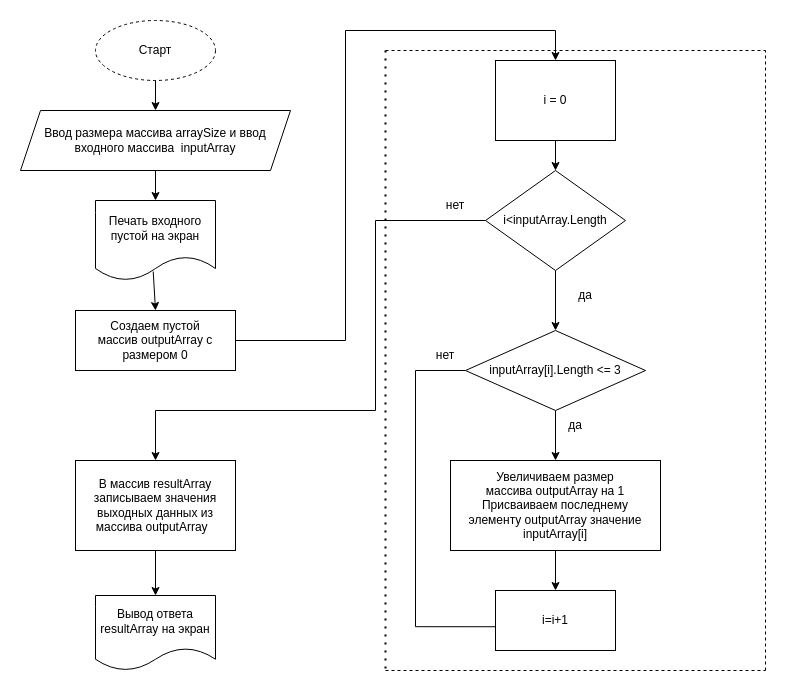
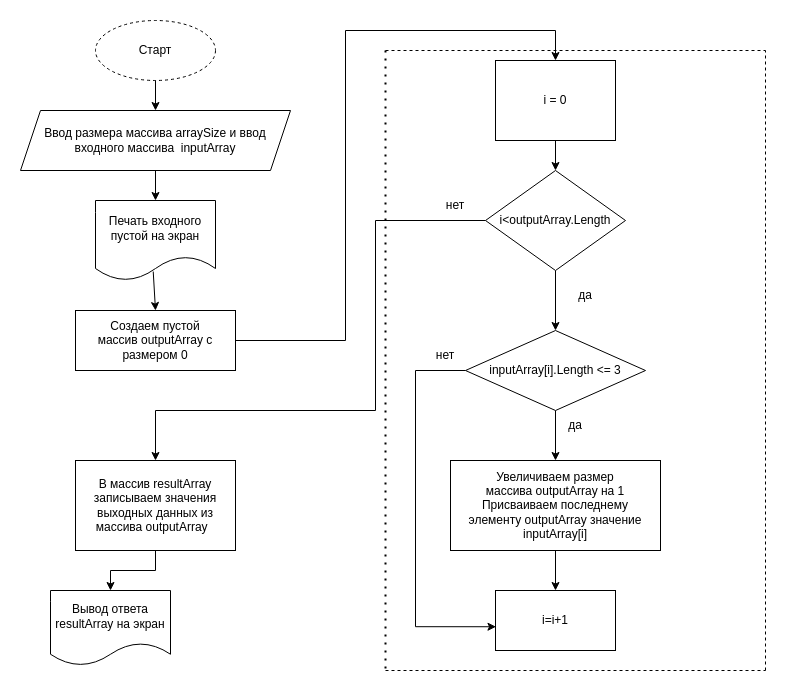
- <mxCell id="7" value="i&amp;lt;inputArray.Length" style="rhombus;whiteSpace=wrap;html=1;" vertex="1" parent="1"><mxGeometry x="485" y="170" width="140" height="100" as="geometry" /></mxCell>
+ <mxCell id="7" value="i&amp;lt;outputArray.Length" style="rhombus;whiteSpace=wrap;html=1;" vertex="1" parent="1"><mxGeometry x="485" y="170" width="140" height="100" as="geometry" /></mxCell>
- <mxCell id="10" style="edgeStyle=orthogonalEdgeStyle;rounded=0;orthogonalLoop=1;jettySize=auto;html=1;entryX=0.004;entryY=0.604;entryDx=0;entryDy=0;entryPerimeter=0;endArrow=none;" edge="1" parent="1" source="11" target="32"><mxGeometry relative="1" as="geometry"><Array as="points"><mxPoint x="415" y="370" /><mxPoint x="415" y="626" /></Array></mxGeometry></mxCell>
+ <mxCell id="10" style="edgeStyle=orthogonalEdgeStyle;rounded=0;orthogonalLoop=1;jettySize=auto;html=1;entryX=0.004;entryY=0.604;entryDx=0;entryDy=0;entryPerimeter=0;" edge="1" parent="1" source="11" target="32"><mxGeometry relative="1" as="geometry"><Array as="points"><mxPoint x="415" y="370" /><mxPoint x="415" y="626" /></Array></mxGeometry></mxCell>
- <mxCell id="17" value="Вывод ответа resultArray на экран" style="shape=document;whiteSpace=wrap;html=1;boundedLbl=1;" vertex="1" parent="1"><mxGeometry x="95" y="595" width="120" height="75" as="geometry" /></mxCell>
+ <mxCell id="17" value="Вывод ответа resultArray на экран" style="shape=document;whiteSpace=wrap;html=1;boundedLbl=1;" vertex="1" parent="1"><mxGeometry x="50" y="590" width="120" height="75" as="geometry" /></mxCell>
